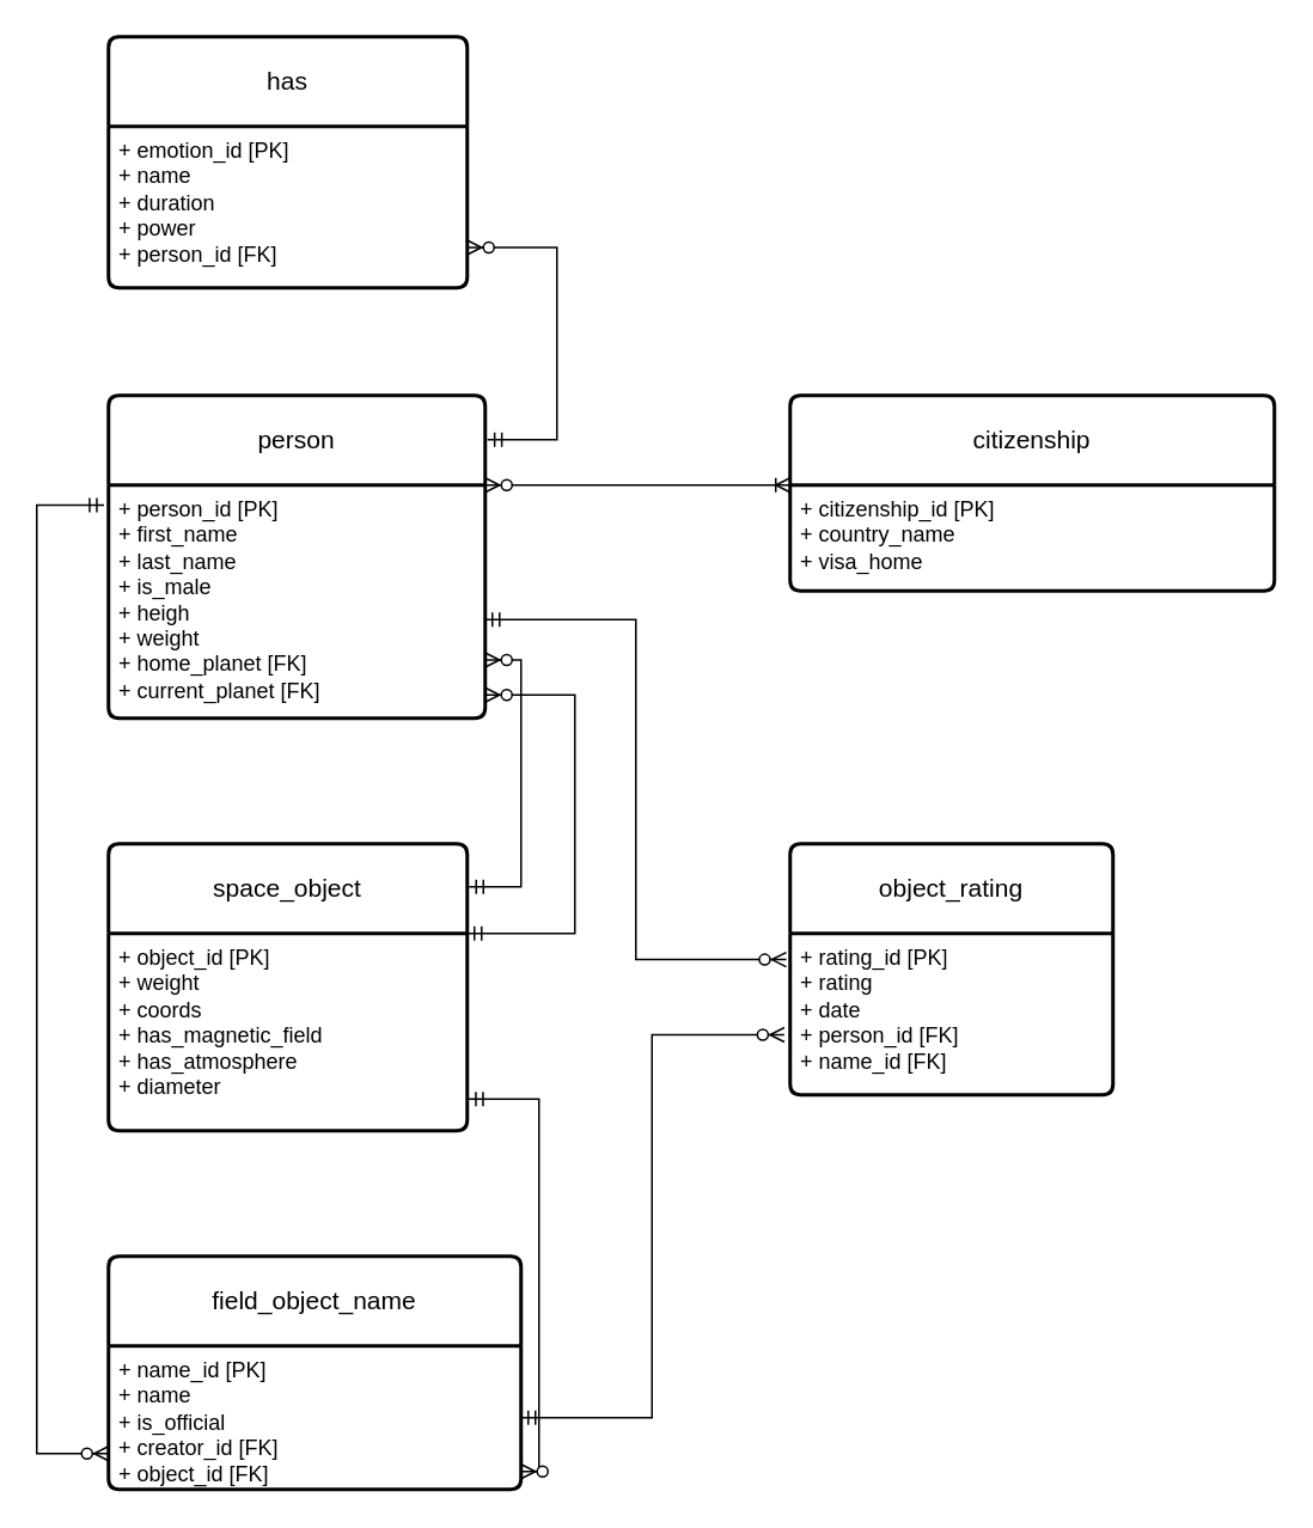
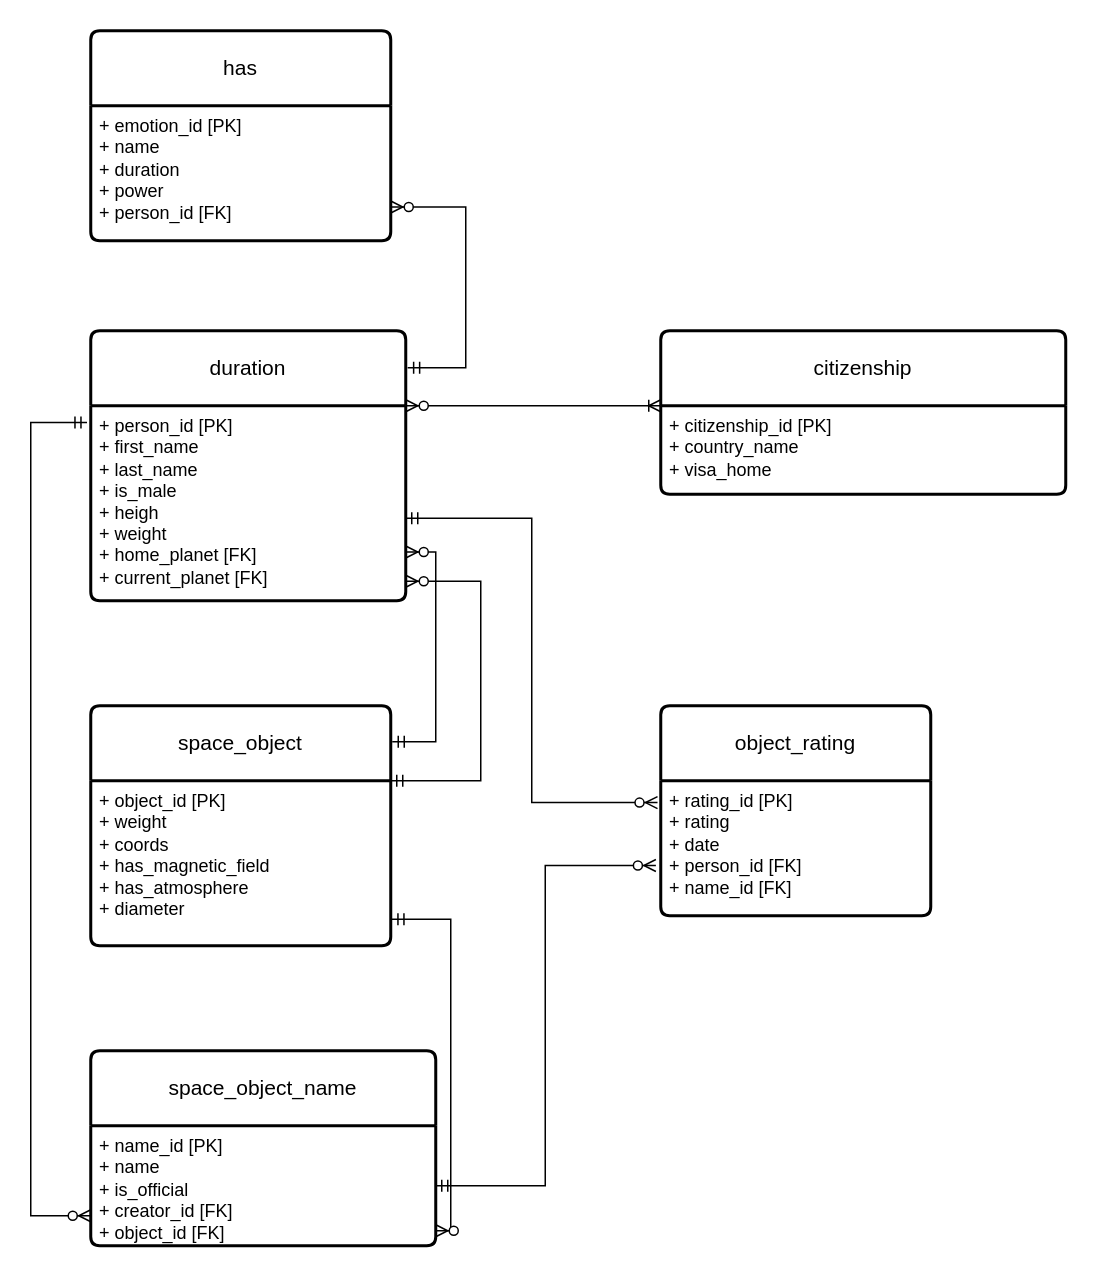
- <mxCell id="2" value="person" style="swimlane;childLayout=stackLayout;horizontal=1;startSize=50;horizontalStack=0;rounded=1;fontSize=14;fontStyle=0;strokeWidth=2;resizeParent=0;resizeLast=1;shadow=0;dashed=0;align=center;arcSize=4;whiteSpace=wrap;html=1;" vertex="1" parent="1"><mxGeometry x="60" y="220" width="210" height="180" as="geometry" /></mxCell>
+ <mxCell id="2" value="duration" style="swimlane;childLayout=stackLayout;horizontal=1;startSize=50;horizontalStack=0;rounded=1;fontSize=14;fontStyle=0;strokeWidth=2;resizeParent=0;resizeLast=1;shadow=0;dashed=0;align=center;arcSize=4;whiteSpace=wrap;html=1;" vertex="1" parent="1"><mxGeometry x="60" y="220" width="210" height="180" as="geometry" /></mxCell>
- <mxCell id="9" value="field_object_name" style="swimlane;childLayout=stackLayout;horizontal=1;startSize=50;horizontalStack=0;rounded=1;fontSize=14;fontStyle=0;strokeWidth=2;resizeParent=0;resizeLast=1;shadow=0;dashed=0;align=center;arcSize=4;whiteSpace=wrap;html=1;" vertex="1" parent="1"><mxGeometry x="60" y="700" width="230" height="130" as="geometry" /></mxCell>
+ <mxCell id="9" value="space_object_name" style="swimlane;childLayout=stackLayout;horizontal=1;startSize=50;horizontalStack=0;rounded=1;fontSize=14;fontStyle=0;strokeWidth=2;resizeParent=0;resizeLast=1;shadow=0;dashed=0;align=center;arcSize=4;whiteSpace=wrap;html=1;" vertex="1" parent="1"><mxGeometry x="60" y="700" width="230" height="130" as="geometry" /></mxCell>
